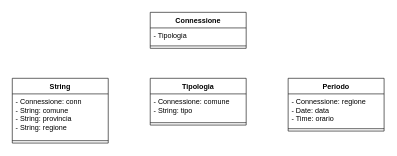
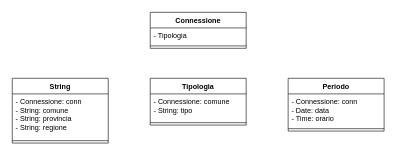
- <mxCell id="12" value="- Connessione: regione&#10;- Date: data&#10;- Time: orario" style="text;strokeColor=none;fillColor=none;align=left;verticalAlign=top;spacingLeft=4;spacingRight=4;overflow=hidden;rotatable=0;points=[[0,0.5],[1,0.5]];portConstraint=eastwest;" vertex="1" parent="11"><mxGeometry y="26" width="160" height="54" as="geometry" /></mxCell>
+ <mxCell id="12" value="- Connessione: conn&#10;- Date: data&#10;- Time: orario" style="text;strokeColor=none;fillColor=none;align=left;verticalAlign=top;spacingLeft=4;spacingRight=4;overflow=hidden;rotatable=0;points=[[0,0.5],[1,0.5]];portConstraint=eastwest;" vertex="1" parent="11"><mxGeometry y="26" width="160" height="54" as="geometry" /></mxCell>
